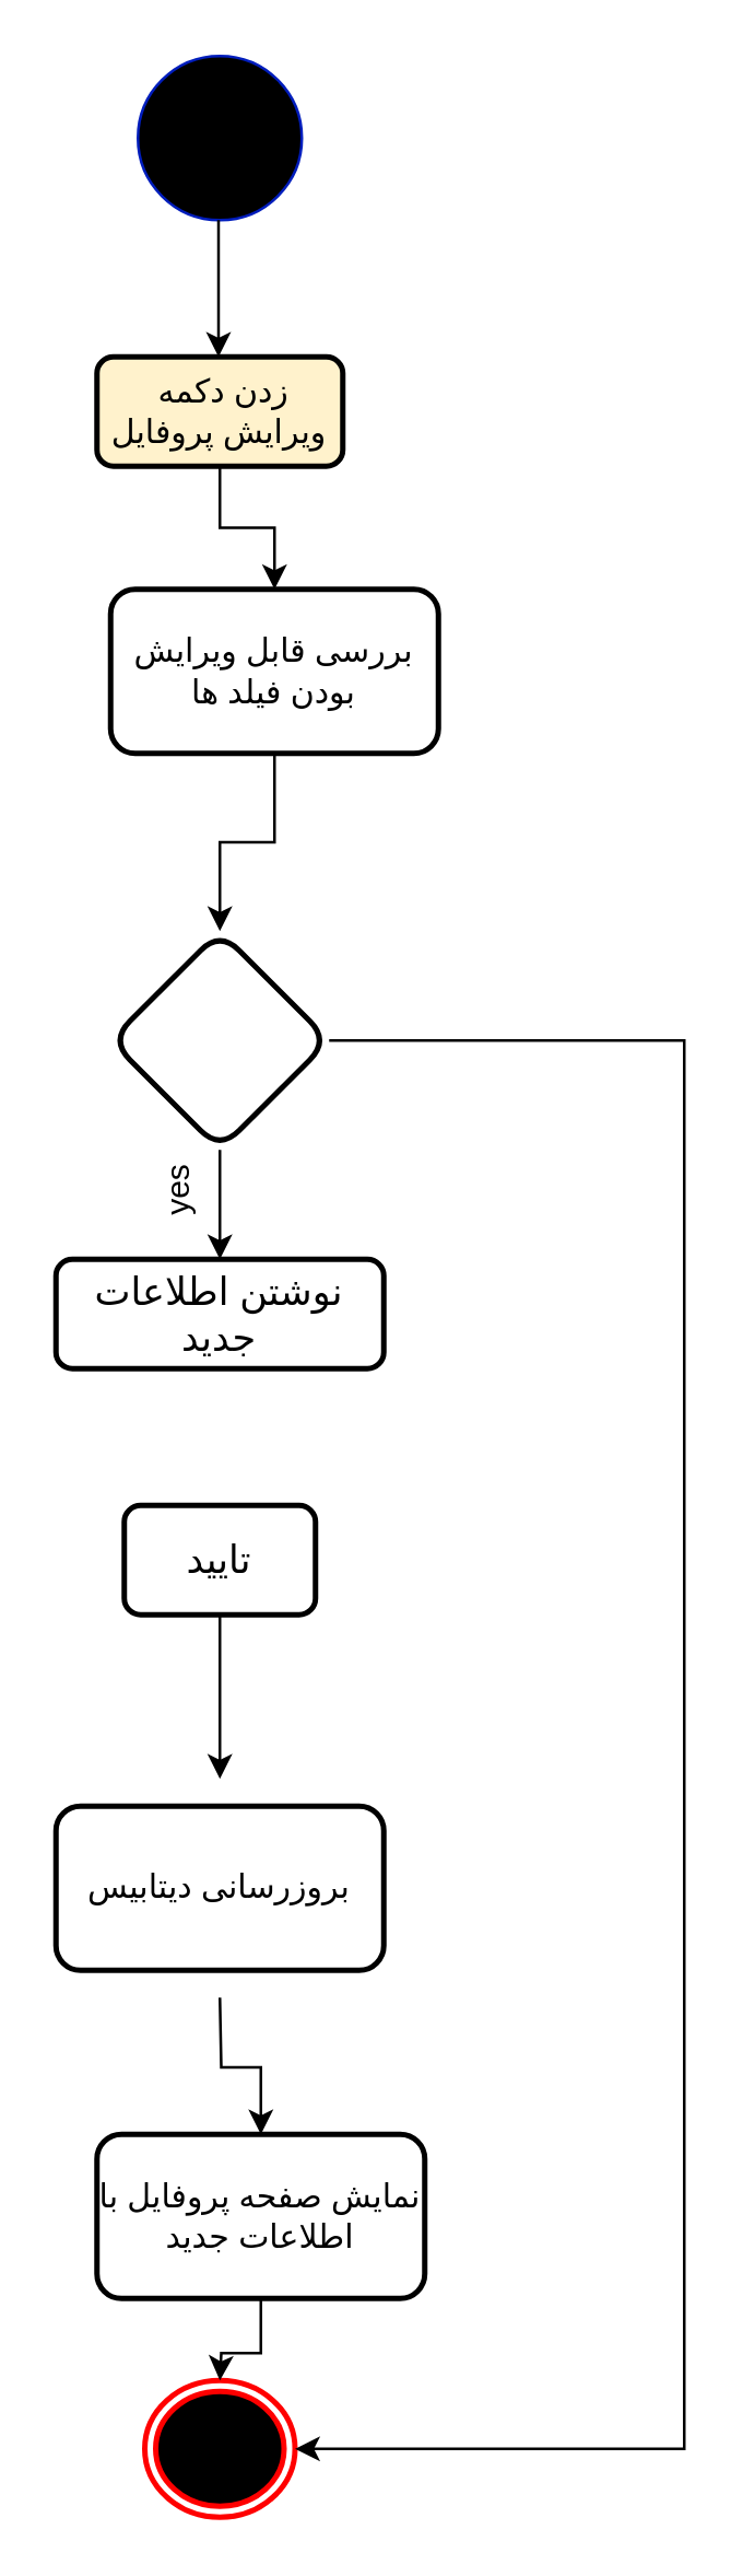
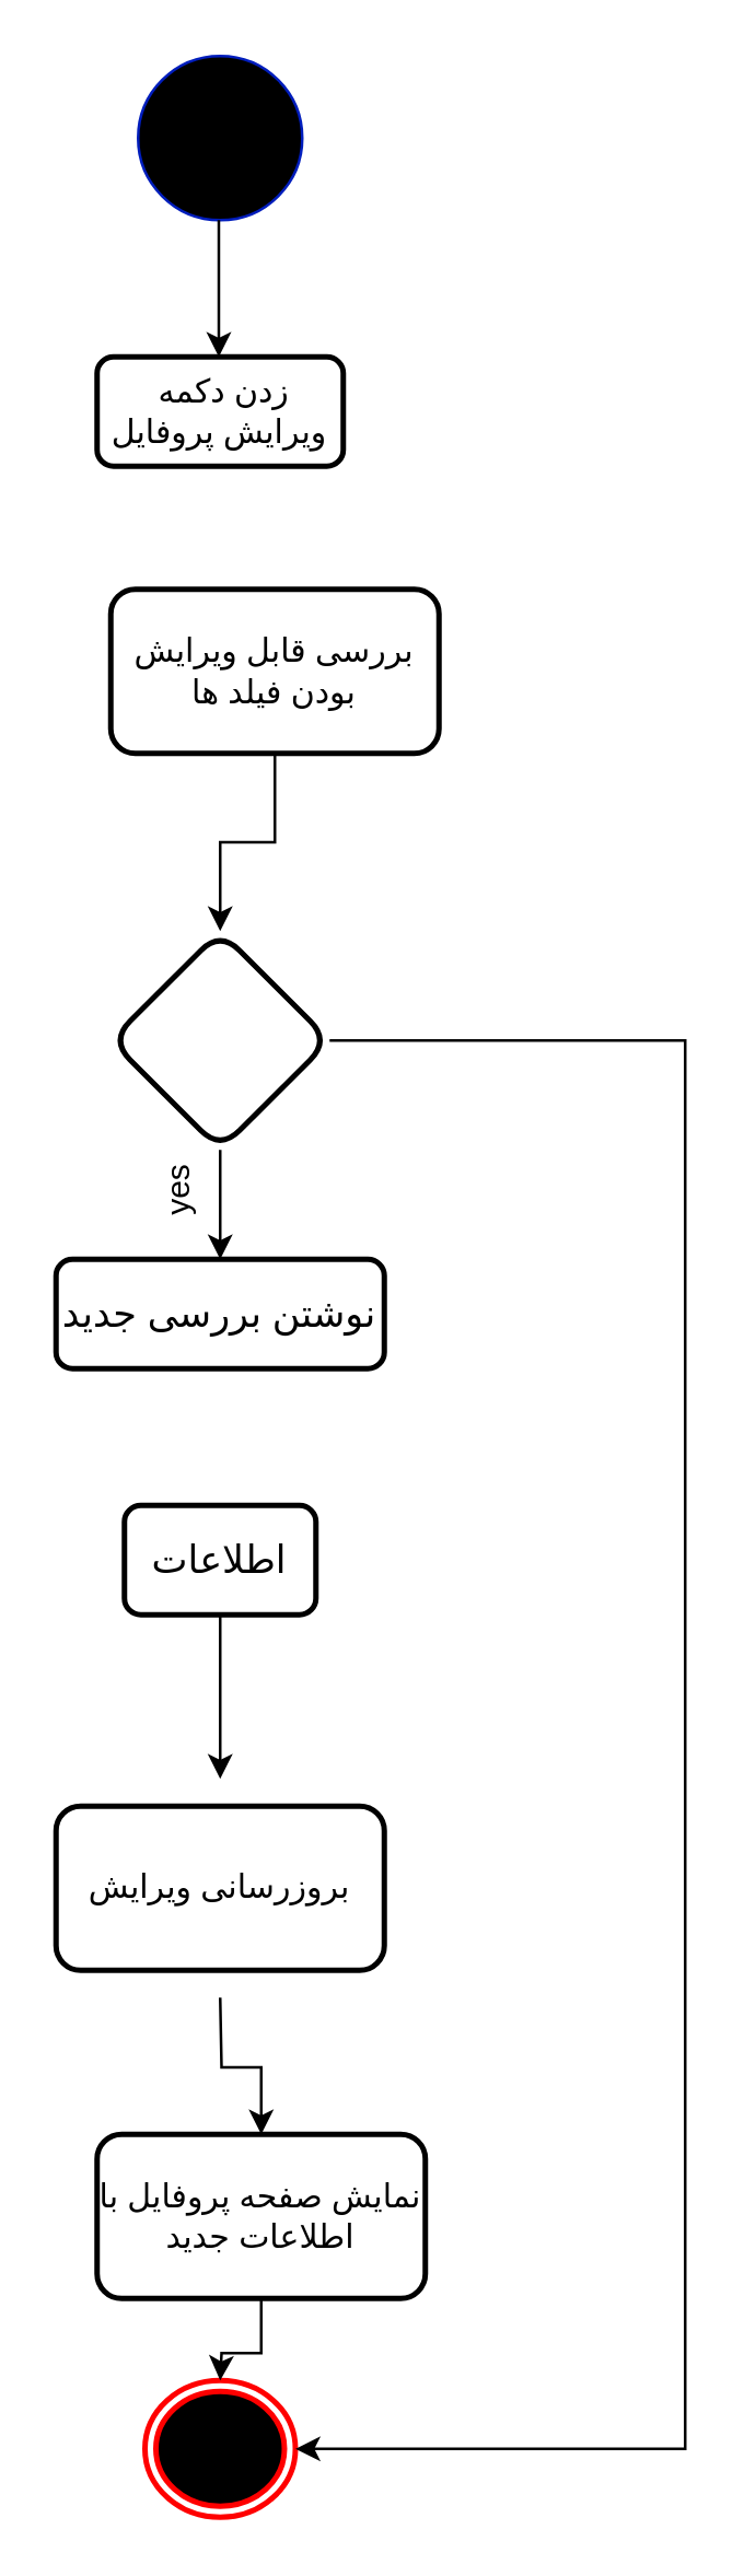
- <mxCell id="6" value="&amp;nbsp;زدن دکمه ویرایش پروفایل" style="rounded=1;whiteSpace=wrap;html=1;strokeWidth=2;fillColor=#fff2cc;" parent="1" vertex="1"><mxGeometry x="35" y="130" width="90" height="40" as="geometry" /></mxCell>
+ <mxCell id="6" value="&amp;nbsp;زدن دکمه ویرایش پروفایل" style="rounded=1;whiteSpace=wrap;html=1;strokeWidth=2;" parent="1" vertex="1"><mxGeometry x="35" y="130" width="90" height="40" as="geometry" /></mxCell>
- <mxCell id="5" value="" style="edgeStyle=orthogonalEdgeStyle;rounded=0;orthogonalLoop=1;jettySize=auto;html=1;" parent="1" source="6" target="18" edge="1"><mxGeometry relative="1" as="geometry" /></mxCell>
- <mxCell id="7" value="&lt;font style=&quot;font-size: 14px;&quot;&gt;نوشتن اطلاعات جدید&lt;/font&gt;" style="whiteSpace=wrap;html=1;rounded=1;strokeWidth=2;" parent="1" vertex="1"><mxGeometry x="20" y="460" width="120" height="40" as="geometry" /></mxCell>
+ <mxCell id="7" value="&lt;font style=&quot;font-size: 14px;&quot;&gt;نوشتن بررسی جدید&lt;/font&gt;" style="whiteSpace=wrap;html=1;rounded=1;strokeWidth=2;" parent="1" vertex="1"><mxGeometry x="20" y="460" width="120" height="40" as="geometry" /></mxCell>
- <mxCell id="9" value="&lt;font style=&quot;font-size: 14px;&quot;&gt;تایید&lt;/font&gt;" style="whiteSpace=wrap;html=1;rounded=1;strokeWidth=2;" parent="1" vertex="1"><mxGeometry x="45" y="550" width="70" height="40" as="geometry" /></mxCell>
+ <mxCell id="9" value="&lt;font style=&quot;font-size: 14px;&quot;&gt;اطلاعات&lt;/font&gt;" style="whiteSpace=wrap;html=1;rounded=1;strokeWidth=2;" parent="1" vertex="1"><mxGeometry x="45" y="550" width="70" height="40" as="geometry" /></mxCell>
- <mxCell id="19" value="بروزرسانی دیتابیس" style="whiteSpace=wrap;html=1;rounded=1;strokeWidth=2;" parent="1" vertex="1"><mxGeometry x="20" y="660" width="120" height="60" as="geometry" /></mxCell>
+ <mxCell id="19" value="بروزرسانی ویرایش" style="whiteSpace=wrap;html=1;rounded=1;strokeWidth=2;" parent="1" vertex="1"><mxGeometry x="20" y="660" width="120" height="60" as="geometry" /></mxCell>
